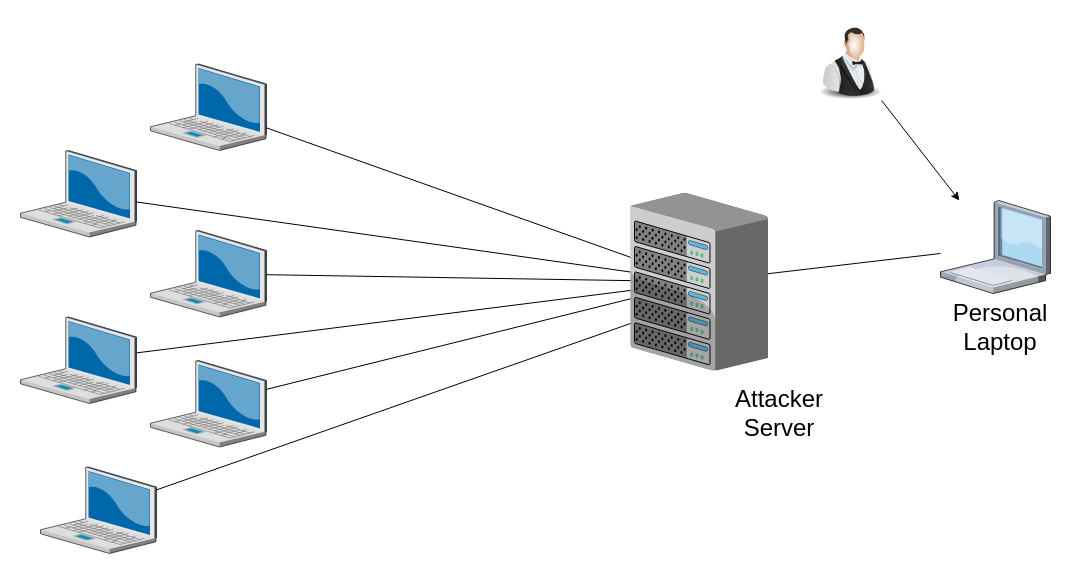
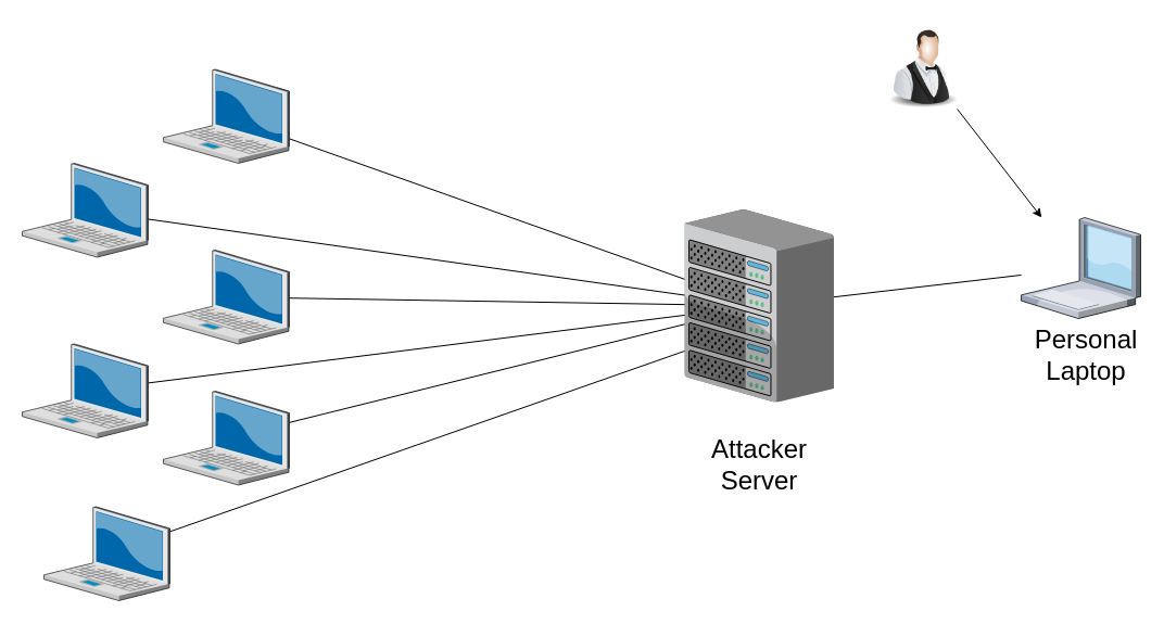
- <mxCell id="16" value="&lt;span style=&quot;font-size: 24px&quot;&gt;Attacker Server&lt;/span&gt;" style="text;html=1;strokeColor=none;fillColor=none;align=center;verticalAlign=middle;whiteSpace=wrap;rounded=0;" parent="1" vertex="1"><mxGeometry x="718.75" y="388" width="120" height="50" as="geometry" /></mxCell>
+ <mxCell id="16" value="&lt;span style=&quot;font-size: 24px&quot;&gt;Attacker Server&lt;/span&gt;" style="text;html=1;strokeColor=none;fillColor=none;align=center;verticalAlign=middle;whiteSpace=wrap;rounded=0;" parent="1" vertex="1"><mxGeometry x="638.75" y="403" width="120" height="50" as="geometry" /></mxCell>
